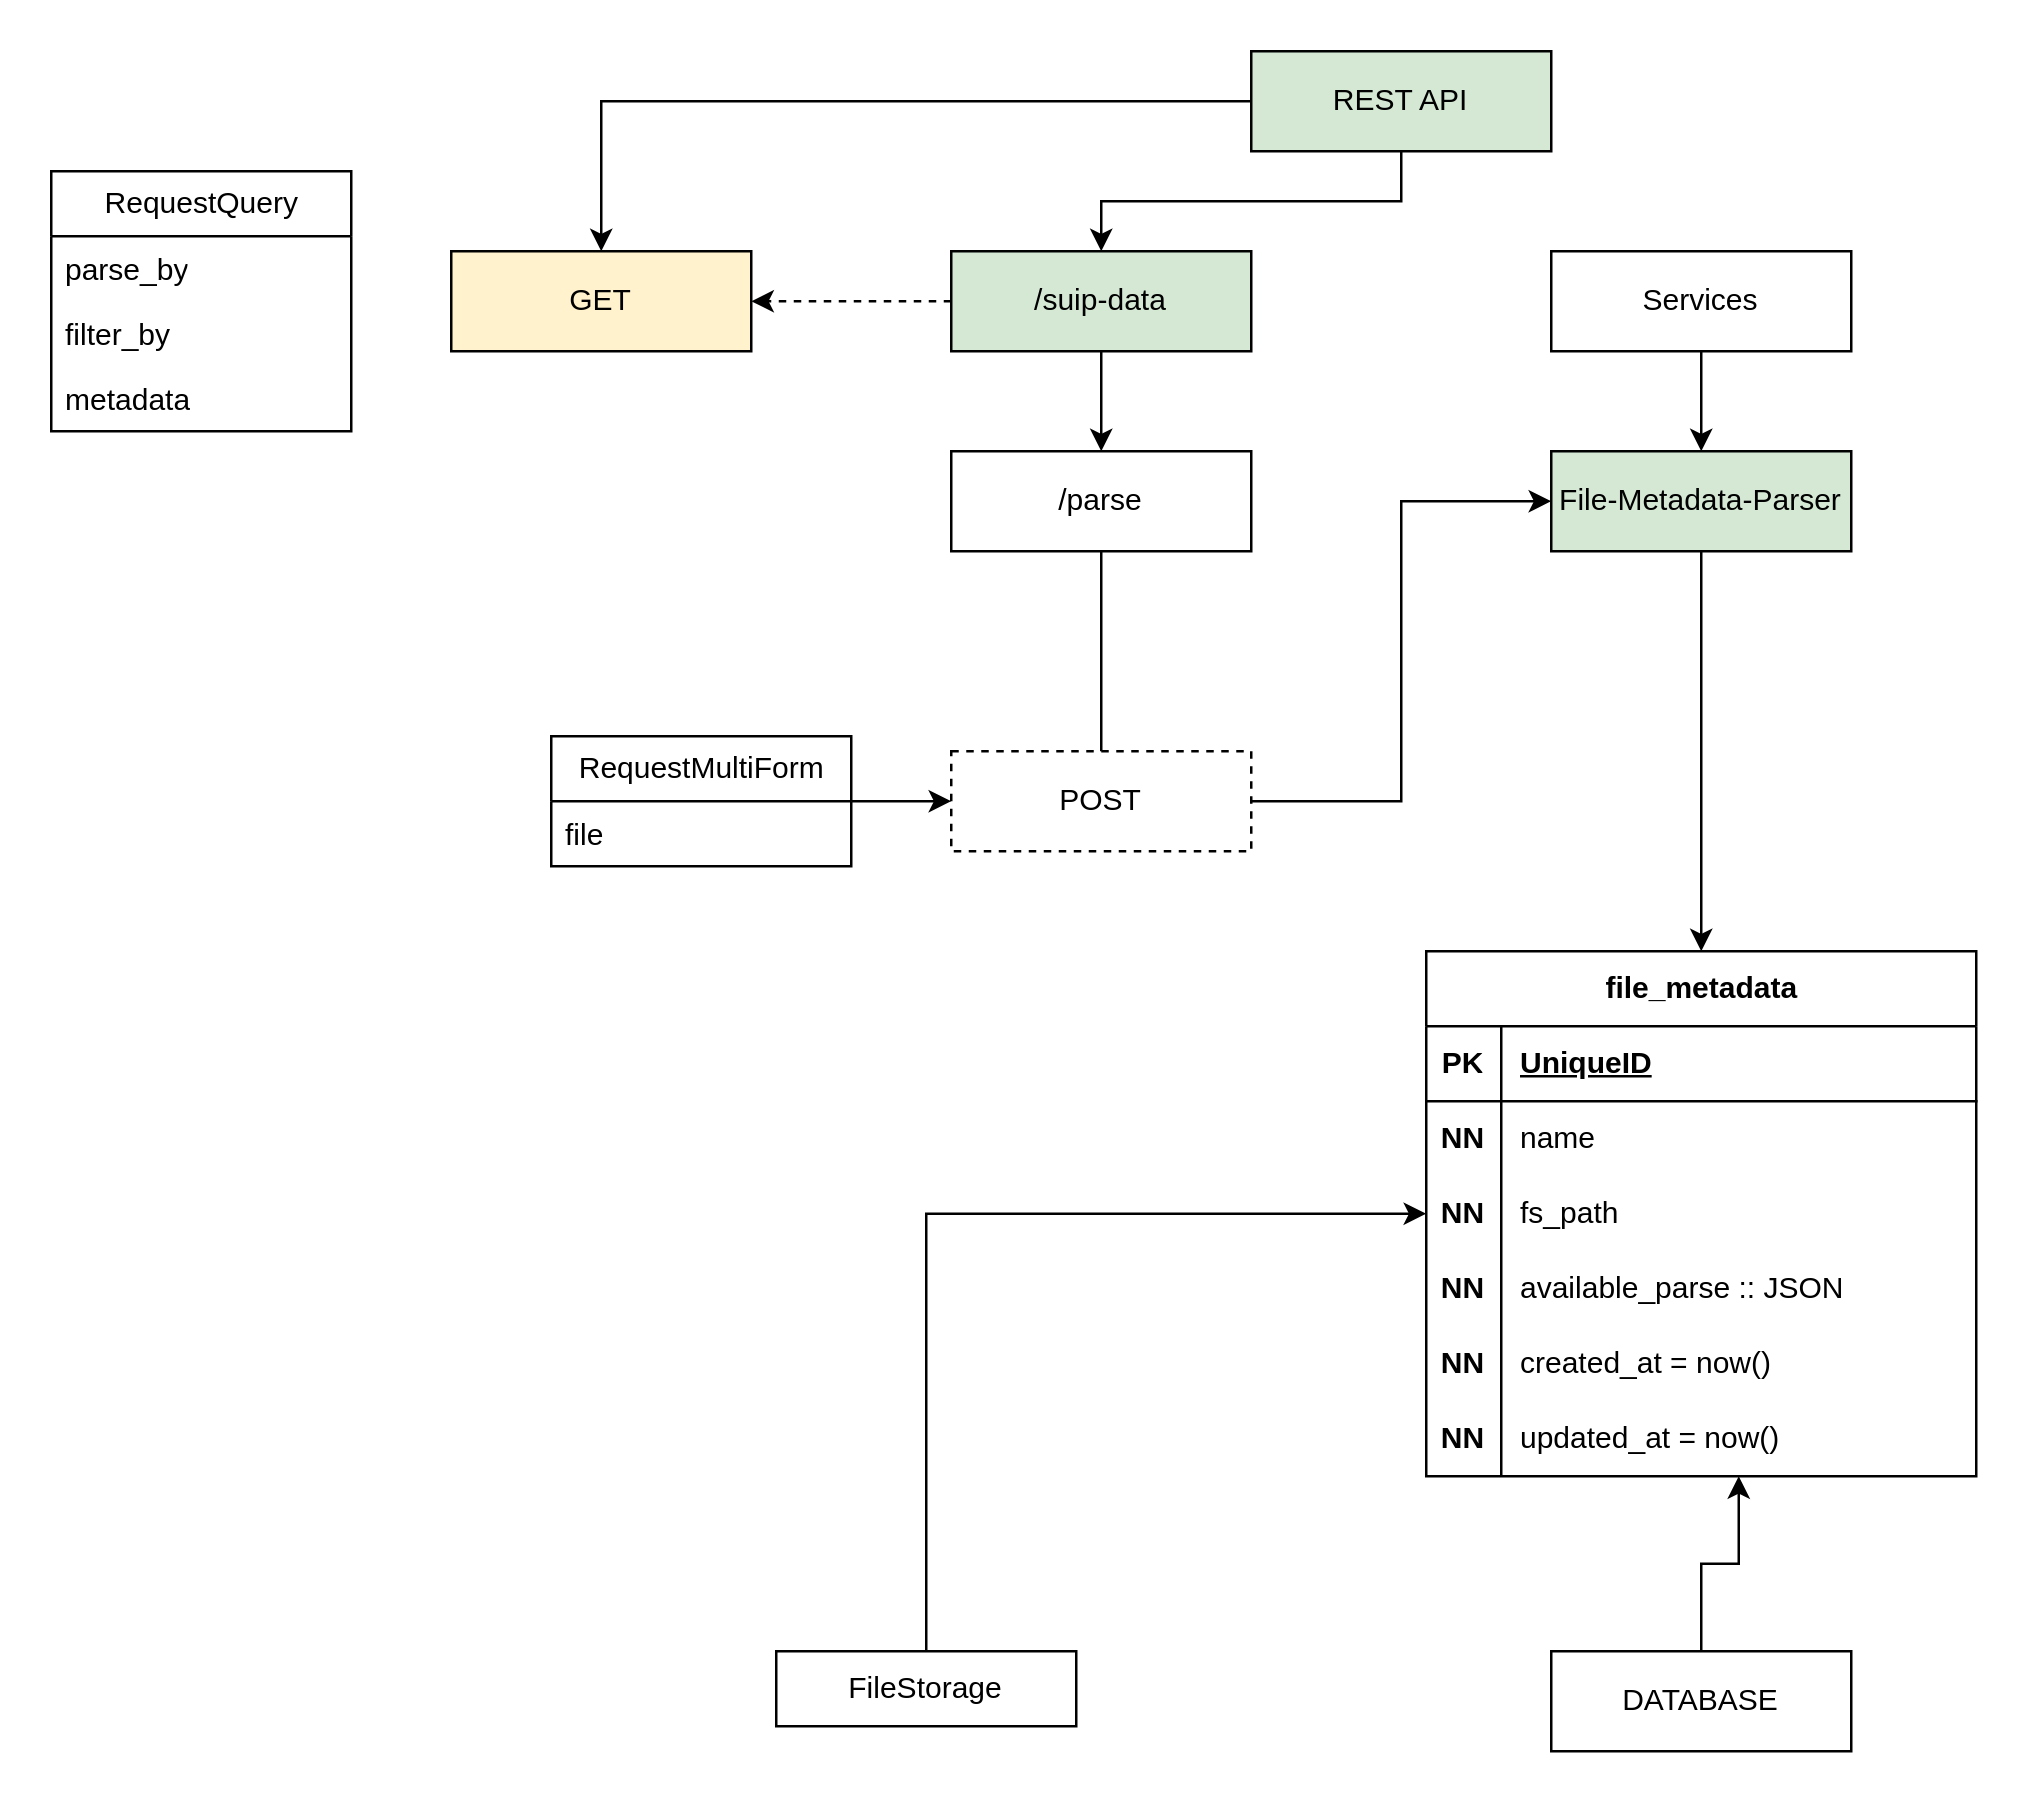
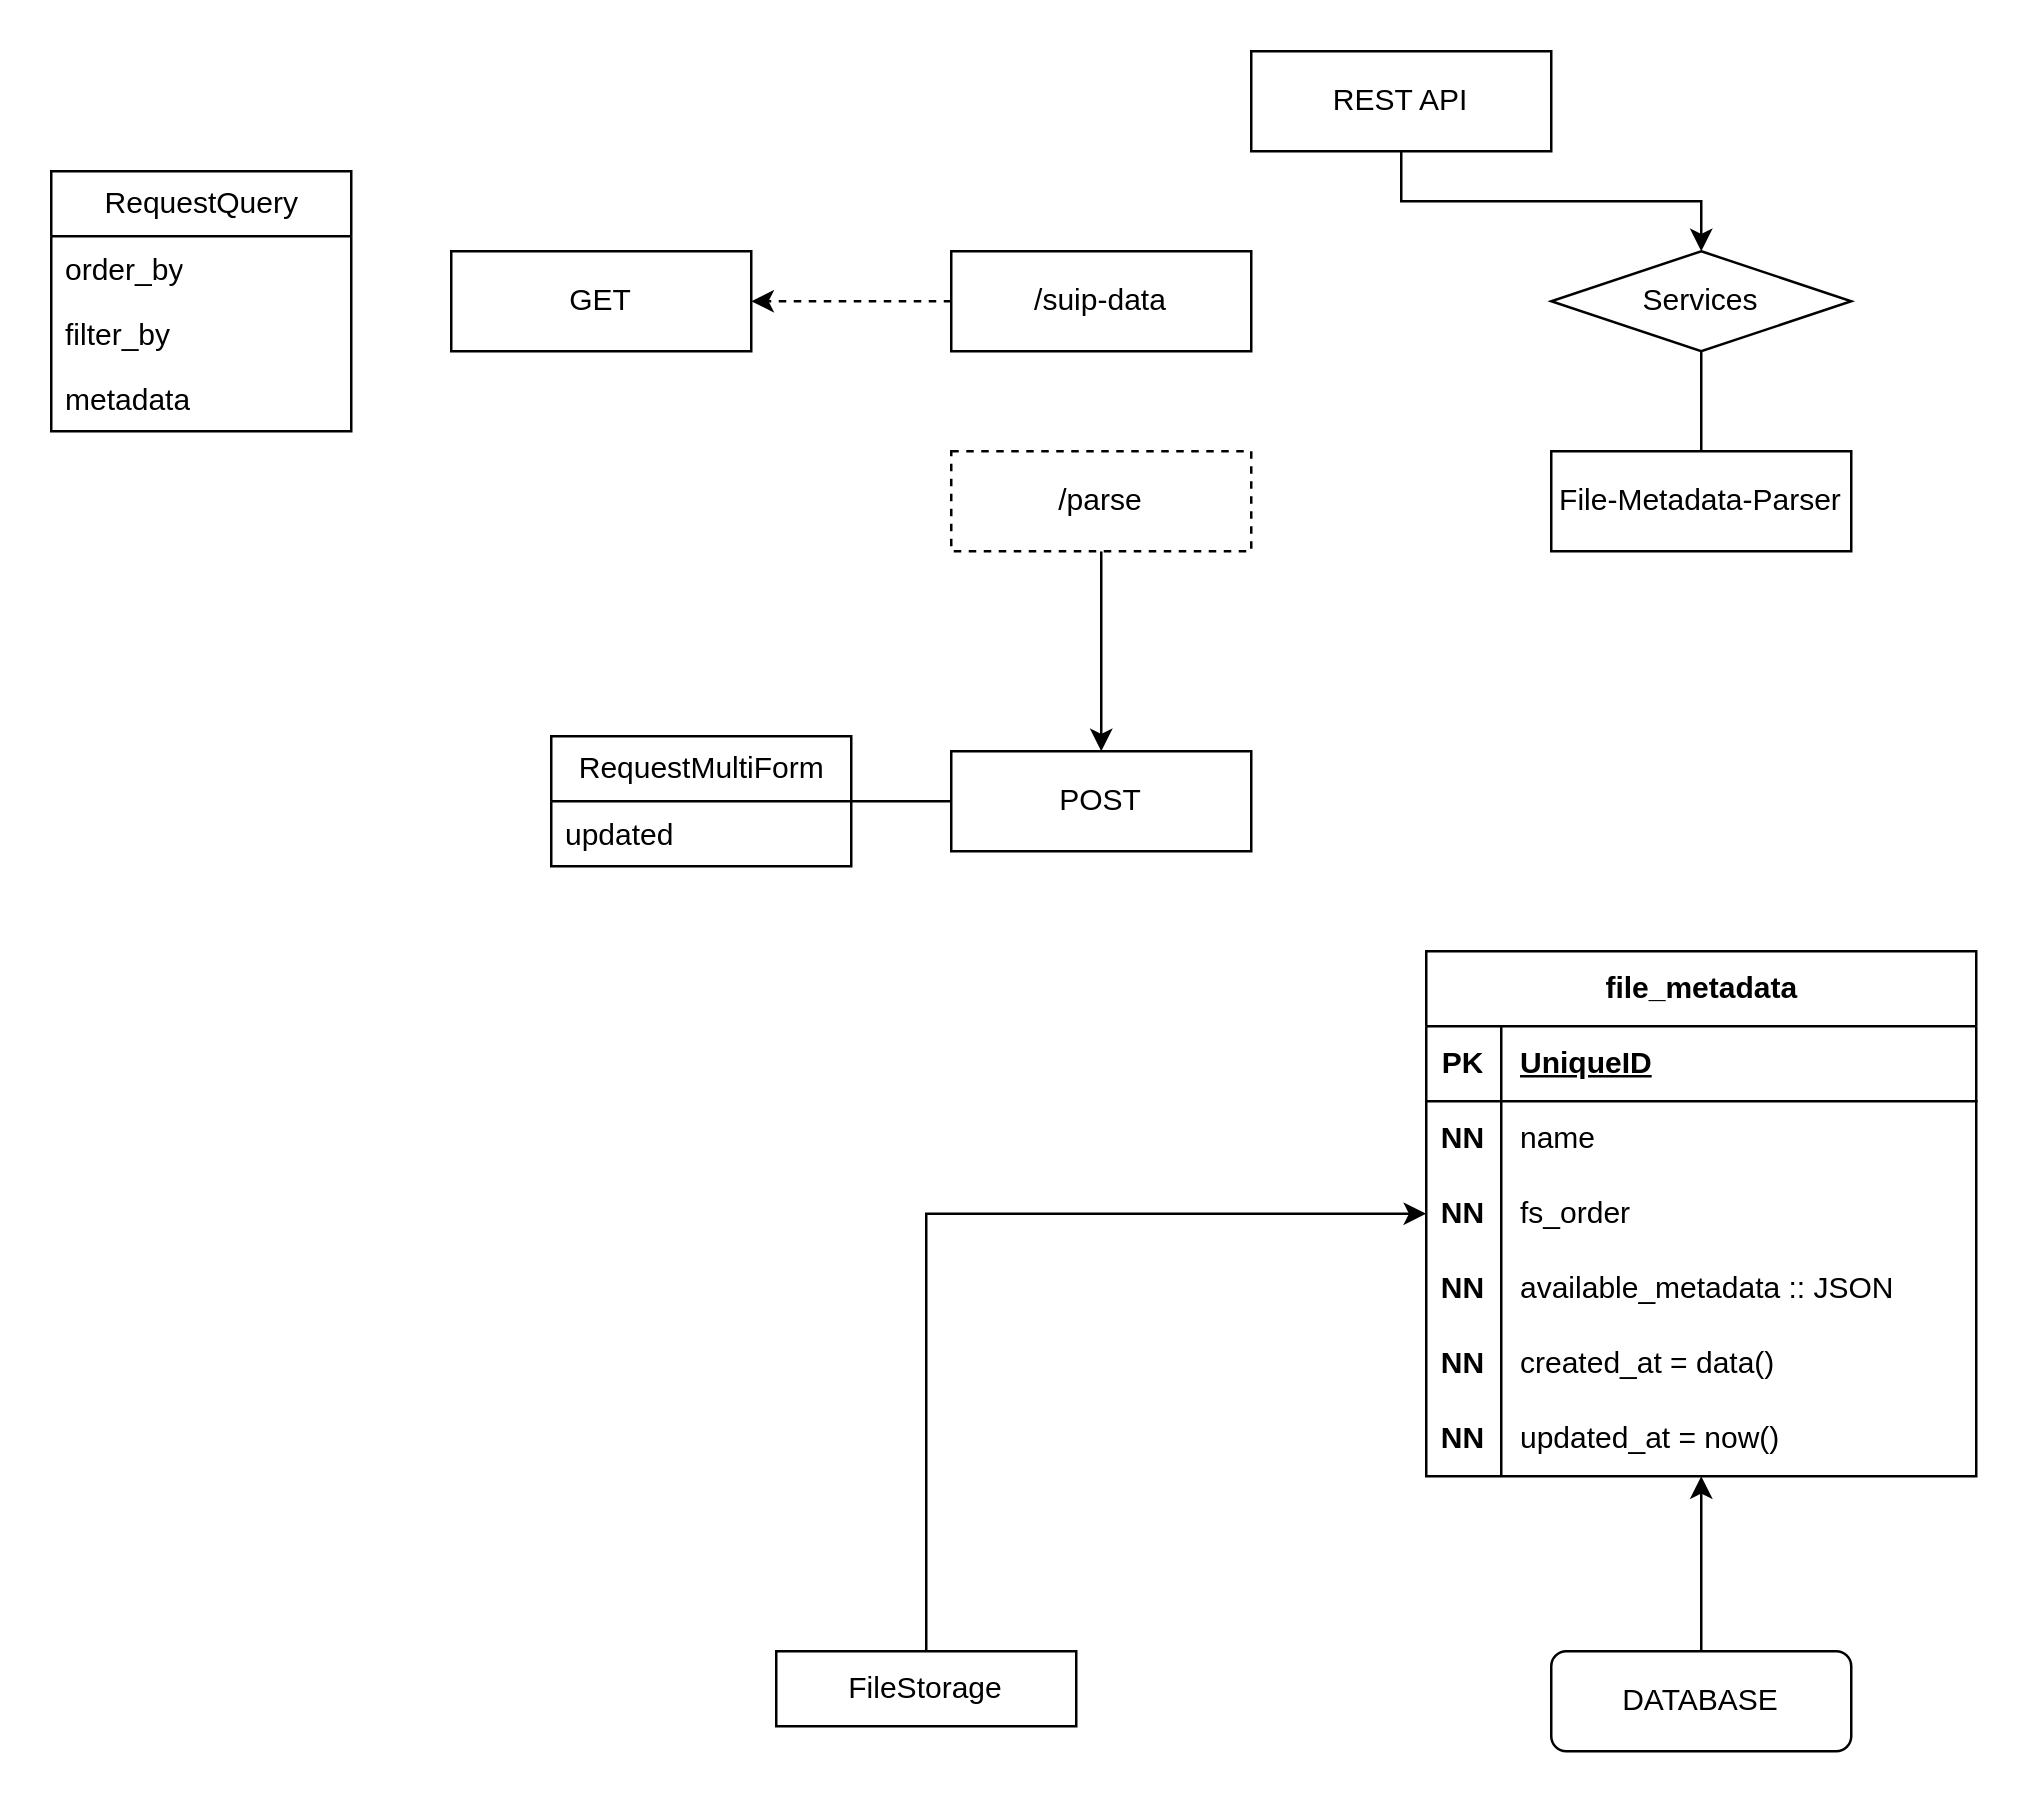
- <mxCell id="6" style="edgeStyle=orthogonalEdgeStyle;rounded=0;orthogonalLoop=1;jettySize=auto;html=1;" edge="1" parent="1" source="8" target="12"><mxGeometry relative="1" as="geometry" /></mxCell>
+ <mxCell id="6" style="edgeStyle=orthogonalEdgeStyle;rounded=0;orthogonalLoop=1;jettySize=auto;html=1;" edge="1" parent="1" source="8" target="3"><mxGeometry relative="1" as="geometry" /></mxCell>
- <mxCell id="8" value="REST API" style="rounded=0;whiteSpace=wrap;html=1;fillColor=#d5e8d4;" vertex="1" parent="1"><mxGeometry x="500" y="20" width="120" height="40" as="geometry" /></mxCell>
+ <mxCell id="8" value="REST API" style="rounded=0;whiteSpace=wrap;html=1;" vertex="1" parent="1"><mxGeometry x="500" y="20" width="120" height="40" as="geometry" /></mxCell>
- <mxCell id="7" style="edgeStyle=orthogonalEdgeStyle;rounded=0;orthogonalLoop=1;jettySize=auto;html=1;" edge="1" parent="1" source="8" target="11"><mxGeometry relative="1" as="geometry" /></mxCell>
- <mxCell id="39" value="parse_by" style="text;strokeColor=none;fillColor=none;align=left;verticalAlign=top;spacingLeft=4;spacingRight=4;overflow=hidden;rotatable=0;points=[[0,0.5],[1,0.5]];portConstraint=eastwest;whiteSpace=wrap;html=1;" vertex="1" parent="38"><mxGeometry y="26" width="120" height="26" as="geometry" /></mxCell>
+ <mxCell id="39" value="order_by" style="text;strokeColor=none;fillColor=none;align=left;verticalAlign=top;spacingLeft=4;spacingRight=4;overflow=hidden;rotatable=0;points=[[0,0.5],[1,0.5]];portConstraint=eastwest;whiteSpace=wrap;html=1;" vertex="1" parent="38"><mxGeometry y="26" width="120" height="26" as="geometry" /></mxCell>
- <mxCell id="12" value="GET" style="whiteSpace=wrap;html=1;rounded=0;fillColor=#fff2cc;" vertex="1" parent="1"><mxGeometry x="180" y="100" width="120" height="40" as="geometry" /></mxCell>
+ <mxCell id="12" value="GET" style="whiteSpace=wrap;html=1;rounded=0;" vertex="1" parent="1"><mxGeometry x="180" y="100" width="120" height="40" as="geometry" /></mxCell>
- <mxCell id="11" value="/suip-data" style="whiteSpace=wrap;html=1;rounded=0;fillColor=#d5e8d4;" vertex="1" parent="1"><mxGeometry x="380" y="100" width="120" height="40" as="geometry" /></mxCell>
+ <mxCell id="11" value="/suip-data" style="whiteSpace=wrap;html=1;rounded=0;" vertex="1" parent="1"><mxGeometry x="380" y="100" width="120" height="40" as="geometry" /></mxCell>
- <mxCell id="3" value="Services" style="rounded=0;whiteSpace=wrap;html=1;" vertex="1" parent="1"><mxGeometry x="620" y="100" width="120" height="40" as="geometry" /></mxCell>
+ <mxCell id="3" value="Services" style="rhombus;whiteSpace=wrap;html=1;" vertex="1" parent="1"><mxGeometry x="620" y="100" width="120" height="40" as="geometry" /></mxCell>
- <mxCell id="9" value="" style="edgeStyle=orthogonalEdgeStyle;rounded=0;orthogonalLoop=1;jettySize=auto;html=1;" edge="1" parent="1" source="11" target="18"><mxGeometry relative="1" as="geometry" /></mxCell>
- <mxCell id="2" value="" style="edgeStyle=orthogonalEdgeStyle;rounded=0;orthogonalLoop=1;jettySize=auto;html=1;" edge="1" parent="1" source="3" target="5"><mxGeometry relative="1" as="geometry" /></mxCell>
+ <mxCell id="2" value="" style="edgeStyle=orthogonalEdgeStyle;rounded=0;orthogonalLoop=1;jettySize=auto;html=1;endArrow=none;" edge="1" parent="1" source="3" target="5"><mxGeometry relative="1" as="geometry" /></mxCell>
- <mxCell id="18" value="/parse" style="whiteSpace=wrap;html=1;rounded=0;" vertex="1" parent="1"><mxGeometry x="380" y="180" width="120" height="40" as="geometry" /></mxCell>
+ <mxCell id="18" value="/parse" style="whiteSpace=wrap;html=1;rounded=0;dashed=1;" vertex="1" parent="1"><mxGeometry x="380" y="180" width="120" height="40" as="geometry" /></mxCell>
- <mxCell id="5" value="File-Metadata-Parser" style="whiteSpace=wrap;html=1;rounded=0;fillColor=#d5e8d4;" vertex="1" parent="1"><mxGeometry x="620" y="180" width="120" height="40" as="geometry" /></mxCell>
+ <mxCell id="5" value="File-Metadata-Parser" style="whiteSpace=wrap;html=1;rounded=0;" vertex="1" parent="1"><mxGeometry x="620" y="180" width="120" height="40" as="geometry" /></mxCell>
- <mxCell id="13" style="edgeStyle=orthogonalEdgeStyle;rounded=0;orthogonalLoop=1;jettySize=auto;html=1;" edge="1" parent="1" source="14" target="5"><mxGeometry relative="1" as="geometry"><Array as="points"><mxPoint x="560" y="320" /><mxPoint x="560" y="200" /></Array></mxGeometry></mxCell>
- <mxCell id="17" style="edgeStyle=orthogonalEdgeStyle;rounded=0;orthogonalLoop=1;jettySize=auto;html=1;endArrow=none;" edge="1" parent="1" source="18" target="14"><mxGeometry relative="1" as="geometry" /></mxCell>
+ <mxCell id="17" style="edgeStyle=orthogonalEdgeStyle;rounded=0;orthogonalLoop=1;jettySize=auto;html=1;" edge="1" parent="1" source="18" target="14"><mxGeometry relative="1" as="geometry" /></mxCell>
- <mxCell id="4" style="edgeStyle=orthogonalEdgeStyle;rounded=0;orthogonalLoop=1;jettySize=auto;html=1;" edge="1" parent="1" source="5" target="19"><mxGeometry relative="1" as="geometry" /></mxCell>
- <mxCell id="42" style="edgeStyle=orthogonalEdgeStyle;rounded=0;orthogonalLoop=1;jettySize=auto;html=1;" edge="1" parent="1" source="43" target="14"><mxGeometry relative="1" as="geometry" /></mxCell>
+ <mxCell id="42" style="edgeStyle=orthogonalEdgeStyle;rounded=0;orthogonalLoop=1;jettySize=auto;html=1;endArrow=none;" edge="1" parent="1" source="43" target="14"><mxGeometry relative="1" as="geometry" /></mxCell>
- <mxCell id="14" value="POST" style="whiteSpace=wrap;html=1;rounded=0;dashed=1;" vertex="1" parent="1"><mxGeometry x="380" y="300" width="120" height="40" as="geometry" /></mxCell>
+ <mxCell id="14" value="POST" style="whiteSpace=wrap;html=1;rounded=0;" vertex="1" parent="1"><mxGeometry x="380" y="300" width="120" height="40" as="geometry" /></mxCell>
- <mxCell id="44" value="file" style="text;strokeColor=none;fillColor=none;align=left;verticalAlign=top;spacingLeft=4;spacingRight=4;overflow=hidden;rotatable=0;points=[[0,0.5],[1,0.5]];portConstraint=eastwest;whiteSpace=wrap;html=1;" vertex="1" parent="43"><mxGeometry y="26" width="120" height="26" as="geometry" /></mxCell>
+ <mxCell id="44" value="updated" style="text;strokeColor=none;fillColor=none;align=left;verticalAlign=top;spacingLeft=4;spacingRight=4;overflow=hidden;rotatable=0;points=[[0,0.5],[1,0.5]];portConstraint=eastwest;whiteSpace=wrap;html=1;" vertex="1" parent="43"><mxGeometry y="26" width="120" height="26" as="geometry" /></mxCell>
- <mxCell id="28" value="fs_path" style="shape=partialRectangle;connectable=0;fillColor=none;top=0;left=0;bottom=0;right=0;align=left;spacingLeft=6;overflow=hidden;whiteSpace=wrap;html=1;" vertex="1" parent="26"><mxGeometry x="30" width="190" height="30" as="geometry"><mxRectangle width="190" height="30" as="alternateBounds" /></mxGeometry></mxCell>
+ <mxCell id="28" value="fs_order" style="shape=partialRectangle;connectable=0;fillColor=none;top=0;left=0;bottom=0;right=0;align=left;spacingLeft=6;overflow=hidden;whiteSpace=wrap;html=1;" vertex="1" parent="26"><mxGeometry x="30" width="190" height="30" as="geometry"><mxRectangle width="190" height="30" as="alternateBounds" /></mxGeometry></mxCell>
- <mxCell id="31" value="available_parse :: JSON" style="shape=partialRectangle;connectable=0;fillColor=none;top=0;left=0;bottom=0;right=0;align=left;spacingLeft=6;overflow=hidden;whiteSpace=wrap;html=1;" vertex="1" parent="29"><mxGeometry x="30" width="190" height="30" as="geometry"><mxRectangle width="190" height="30" as="alternateBounds" /></mxGeometry></mxCell>
+ <mxCell id="31" value="available_metadata :: JSON" style="shape=partialRectangle;connectable=0;fillColor=none;top=0;left=0;bottom=0;right=0;align=left;spacingLeft=6;overflow=hidden;whiteSpace=wrap;html=1;" vertex="1" parent="29"><mxGeometry x="30" width="190" height="30" as="geometry"><mxRectangle width="190" height="30" as="alternateBounds" /></mxGeometry></mxCell>
- <mxCell id="34" value="created_at = now()" style="shape=partialRectangle;connectable=0;fillColor=none;top=0;left=0;bottom=0;right=0;align=left;spacingLeft=6;overflow=hidden;whiteSpace=wrap;html=1;" vertex="1" parent="32"><mxGeometry x="30" width="190" height="30" as="geometry"><mxRectangle width="190" height="30" as="alternateBounds" /></mxGeometry></mxCell>
+ <mxCell id="34" value="created_at = data()" style="shape=partialRectangle;connectable=0;fillColor=none;top=0;left=0;bottom=0;right=0;align=left;spacingLeft=6;overflow=hidden;whiteSpace=wrap;html=1;" vertex="1" parent="32"><mxGeometry x="30" width="190" height="30" as="geometry"><mxRectangle width="190" height="30" as="alternateBounds" /></mxGeometry></mxCell>
- <mxCell id="15" style="edgeStyle=orthogonalEdgeStyle;rounded=0;orthogonalLoop=1;jettySize=auto;html=1;" edge="1" parent="1" source="16" target="37"><mxGeometry relative="1" as="geometry" /></mxCell>
+ <mxCell id="15" style="edgeStyle=orthogonalEdgeStyle;rounded=0;orthogonalLoop=1;jettySize=auto;html=1;" edge="1" parent="1" source="16" target="19"><mxGeometry relative="1" as="geometry" /></mxCell>
- <mxCell id="16" value="DATABASE" style="whiteSpace=wrap;html=1;" vertex="1" parent="1"><mxGeometry x="620" y="660" width="120" height="40" as="geometry" /></mxCell>
+ <mxCell id="16" value="DATABASE" style="whiteSpace=wrap;html=1;rounded=1;" vertex="1" parent="1"><mxGeometry x="620" y="660" width="120" height="40" as="geometry" /></mxCell>
